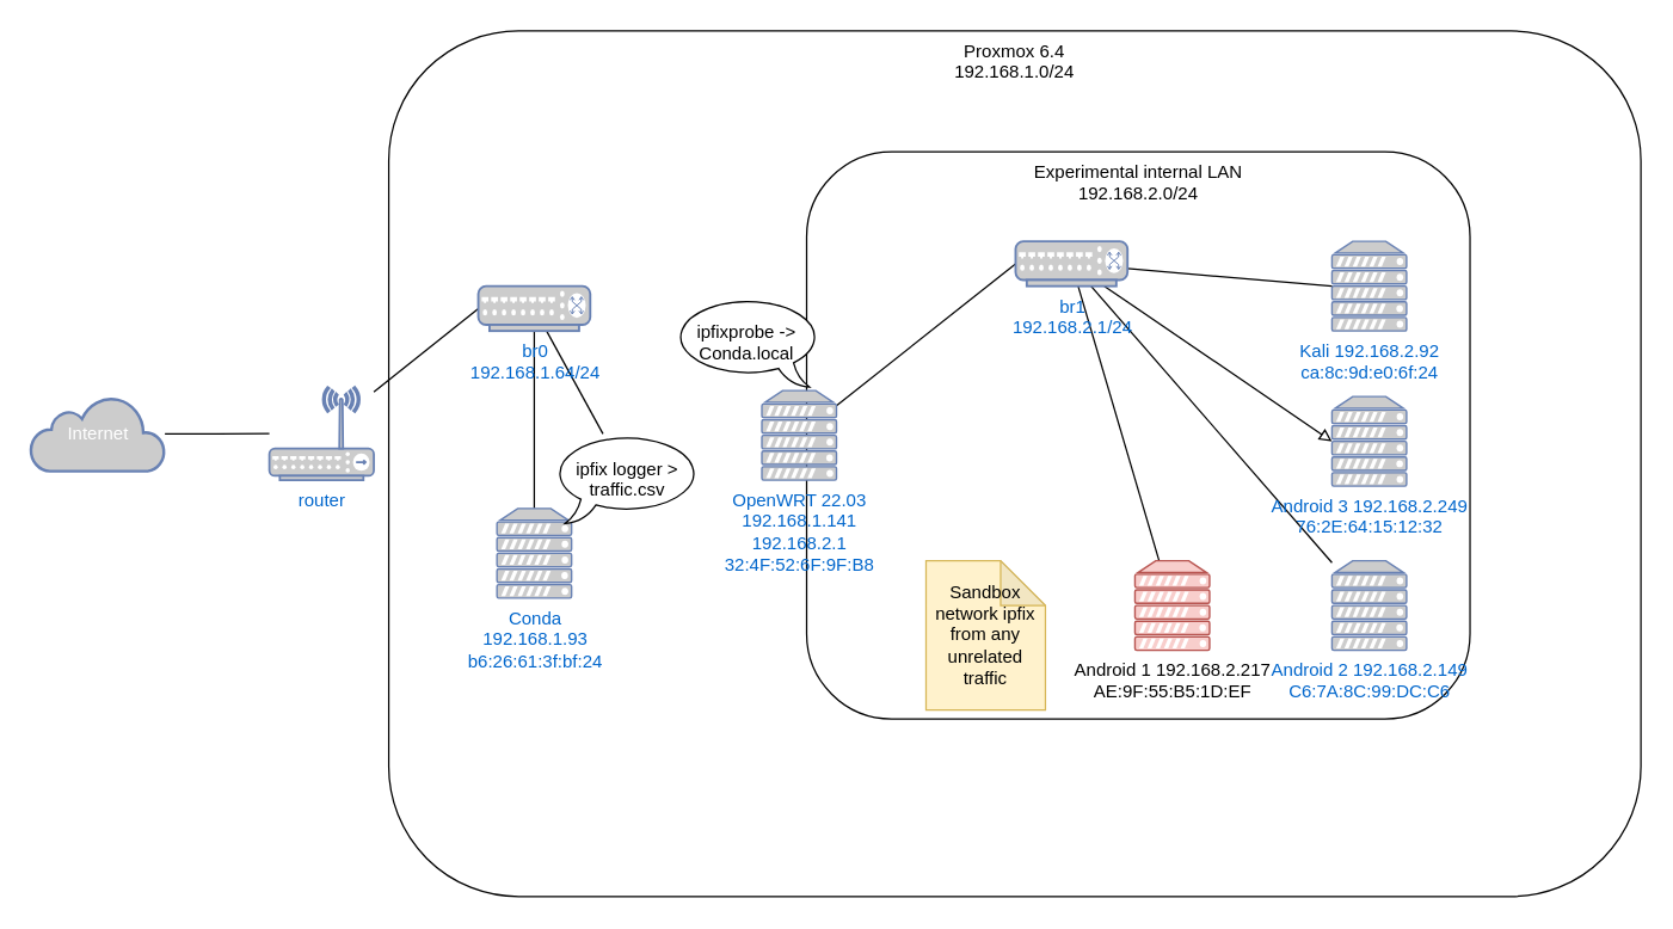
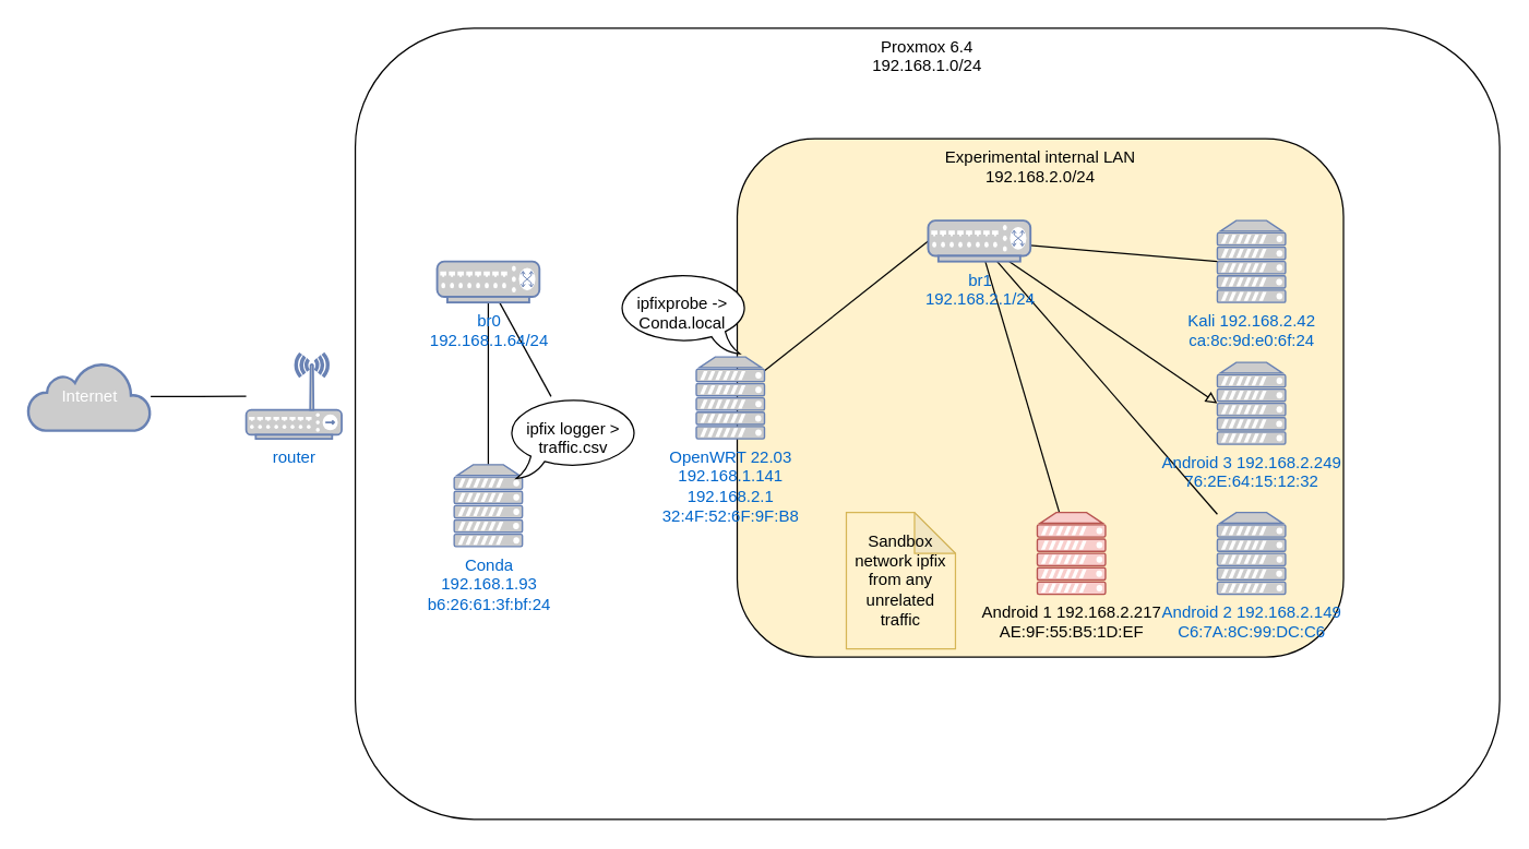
- <mxCell id="3" style="rounded=0;orthogonalLoop=1;jettySize=auto;html=1;entryX=0;entryY=0.5;entryDx=0;entryDy=0;entryPerimeter=0;endArrow=none;endFill=0;" parent="1" source="4" target="13" edge="1"><mxGeometry relative="1" as="geometry" /></mxCell>
- <mxCell id="8" value="Kali 192.168.2.92&lt;br&gt;ca:8c:9d:e0:6f:24" style="fontColor=#0066CC;verticalAlign=top;verticalLabelPosition=bottom;labelPosition=center;align=center;html=1;outlineConnect=0;fillColor=#CCCCCC;strokeColor=#6881B3;gradientColor=none;gradientDirection=north;strokeWidth=2;shape=mxgraph.networks.server;" parent="1" vertex="1"><mxGeometry x="892" y="161" width="50" height="60" as="geometry" /></mxCell>
+ <mxCell id="8" value="Kali 192.168.2.42&lt;br&gt;ca:8c:9d:e0:6f:24" style="fontColor=#0066CC;verticalAlign=top;verticalLabelPosition=bottom;labelPosition=center;align=center;html=1;outlineConnect=0;fillColor=#CCCCCC;strokeColor=#6881B3;gradientColor=none;gradientDirection=north;strokeWidth=2;shape=mxgraph.networks.server;" parent="1" vertex="1"><mxGeometry x="892" y="161" width="50" height="60" as="geometry" /></mxCell>
- <mxCell id="7" value="Experimental internal LAN&lt;br&gt;192.168.2.0/24" style="rounded=1;whiteSpace=wrap;html=1;verticalAlign=top;" parent="1" vertex="1"><mxGeometry x="540" y="101" width="444.5" height="380" as="geometry" /></mxCell>
+ <mxCell id="7" value="Experimental internal LAN&lt;br&gt;192.168.2.0/24" style="rounded=1;whiteSpace=wrap;html=1;verticalAlign=top;fillColor=#fff2cc;" parent="1" vertex="1"><mxGeometry x="540" y="101" width="444.5" height="380" as="geometry" /></mxCell>
